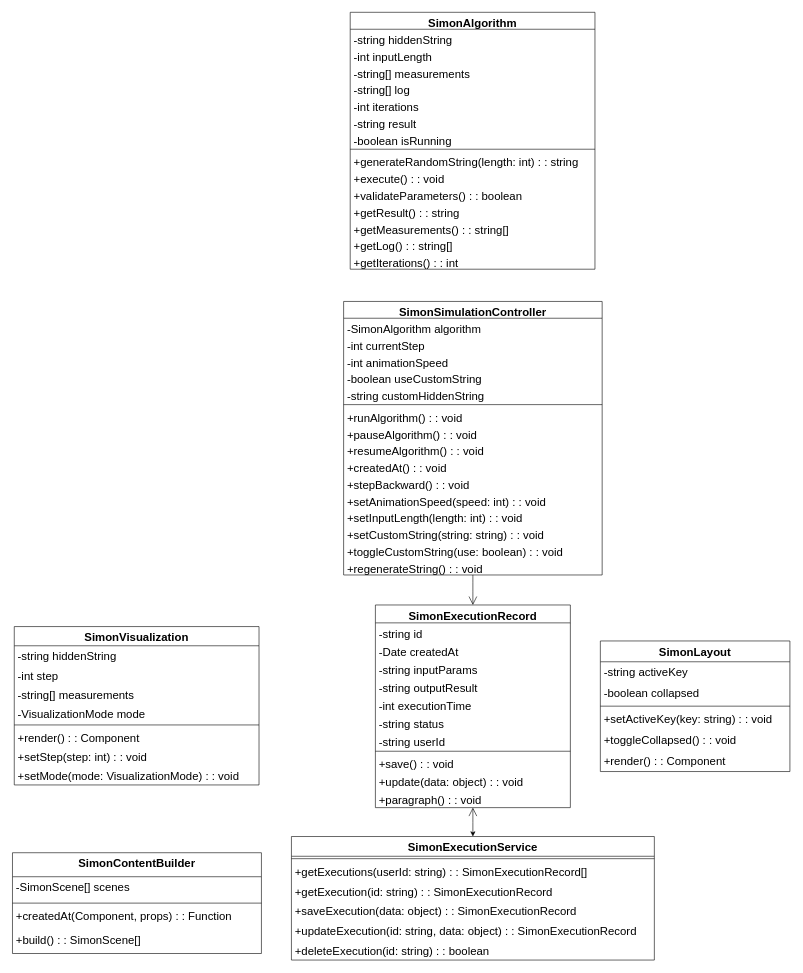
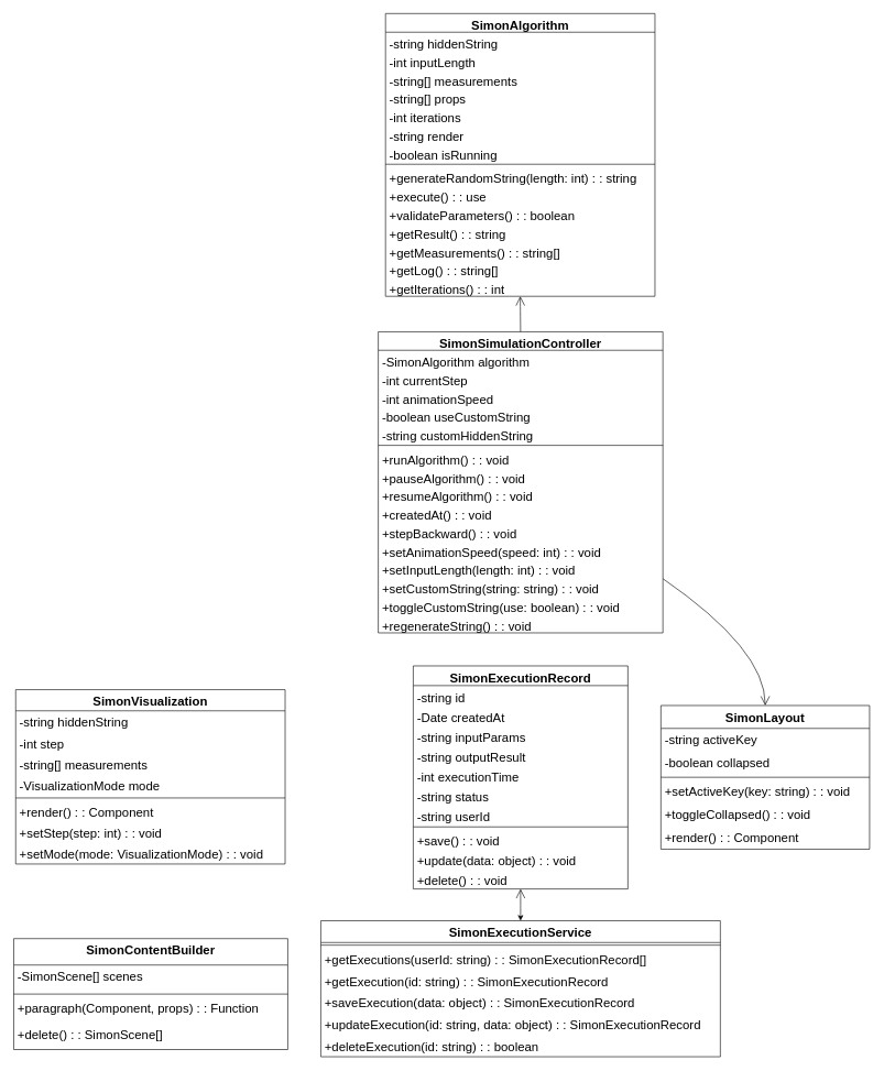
- <mxCell id="6" value="-string[] log" style="text;strokeColor=none;fillColor=none;align=left;verticalAlign=top;spacingLeft=4;spacingRight=4;overflow=hidden;rotatable=0;points=[[0,0.5],[1,0.5]];portConstraint=eastwest;fontSize=19;" vertex="1" parent="2"><mxGeometry y="112.267" width="408" height="28" as="geometry" /></mxCell>
+ <mxCell id="6" value="-string[] props" style="text;strokeColor=none;fillColor=none;align=left;verticalAlign=top;spacingLeft=4;spacingRight=4;overflow=hidden;rotatable=0;points=[[0,0.5],[1,0.5]];portConstraint=eastwest;fontSize=19;" vertex="1" parent="2"><mxGeometry y="112.267" width="408" height="28" as="geometry" /></mxCell>
- <mxCell id="8" value="-string result" style="text;strokeColor=none;fillColor=none;align=left;verticalAlign=top;spacingLeft=4;spacingRight=4;overflow=hidden;rotatable=0;points=[[0,0.5],[1,0.5]];portConstraint=eastwest;fontSize=19;" vertex="1" parent="2"><mxGeometry y="168.267" width="408" height="28" as="geometry" /></mxCell>
+ <mxCell id="8" value="-string render" style="text;strokeColor=none;fillColor=none;align=left;verticalAlign=top;spacingLeft=4;spacingRight=4;overflow=hidden;rotatable=0;points=[[0,0.5],[1,0.5]];portConstraint=eastwest;fontSize=19;" vertex="1" parent="2"><mxGeometry y="168.267" width="408" height="28" as="geometry" /></mxCell>
- <mxCell id="12" value="+execute() : : void" style="text;strokeColor=none;fillColor=none;align=left;verticalAlign=top;spacingLeft=4;spacingRight=4;overflow=hidden;rotatable=0;points=[[0,0.5],[1,0.5]];portConstraint=eastwest;fontSize=19;" vertex="1" parent="2"><mxGeometry y="260.267" width="408" height="28" as="geometry" /></mxCell>
+ <mxCell id="12" value="+execute() : : use" style="text;strokeColor=none;fillColor=none;align=left;verticalAlign=top;spacingLeft=4;spacingRight=4;overflow=hidden;rotatable=0;points=[[0,0.5],[1,0.5]];portConstraint=eastwest;fontSize=19;" vertex="1" parent="2"><mxGeometry y="260.267" width="408" height="28" as="geometry" /></mxCell>
+ <mxCell id="75" value="" style="curved=1;startArrow=open;startSize=12;endArrow=none;exitX=0.5;exitY=1;entryX=0.5;entryY=0;rounded=0;fontSize=19;" edge="1" parent="1" source="2" target="18"><mxGeometry relative="1" as="geometry"><Array as="points" /></mxGeometry></mxCell>
+ <mxCell id="78" value="" style="curved=1;startArrow=none;endArrow=open;endSize=12;exitX=1;exitY=0.82;entryX=0.5;entryY=0;rounded=0;fontSize=19;" edge="1" parent="1" source="18" target="68"><mxGeometry relative="1" as="geometry"><Array as="points"><mxPoint x="1158" y="983" /></Array></mxGeometry></mxCell>
- <mxCell id="76" value="" style="curved=1;startArrow=none;endArrow=open;endSize=12;exitX=0.5;exitY=1;entryX=0.5;entryY=0;rounded=0;fontSize=19;" edge="1" parent="1" source="18" target="49"><mxGeometry relative="1" as="geometry"><Array as="points" /></mxGeometry></mxCell>
- <mxCell id="60" value="+paragraph() : : void" style="text;strokeColor=none;fillColor=none;align=left;verticalAlign=top;spacingLeft=4;spacingRight=4;overflow=hidden;rotatable=0;points=[[0,0.5],[1,0.5]];portConstraint=eastwest;fontSize=19;" vertex="1" parent="49"><mxGeometry y="307.818" width="325" height="30" as="geometry" /></mxCell>
+ <mxCell id="60" value="+delete() : : void" style="text;strokeColor=none;fillColor=none;align=left;verticalAlign=top;spacingLeft=4;spacingRight=4;overflow=hidden;rotatable=0;points=[[0,0.5],[1,0.5]];portConstraint=eastwest;fontSize=19;" vertex="1" parent="49"><mxGeometry y="307.818" width="325" height="30" as="geometry" /></mxCell>
- <mxCell id="47" value="+createdAt(Component, props) : : Function" style="text;strokeColor=none;fillColor=none;align=left;verticalAlign=top;spacingLeft=4;spacingRight=4;overflow=hidden;rotatable=0;points=[[0,0.5],[1,0.5]];portConstraint=eastwest;fontSize=19;" vertex="1" parent="44"><mxGeometry y="88" width="415" height="40" as="geometry" /></mxCell>
+ <mxCell id="47" value="+paragraph(Component, props) : : Function" style="text;strokeColor=none;fillColor=none;align=left;verticalAlign=top;spacingLeft=4;spacingRight=4;overflow=hidden;rotatable=0;points=[[0,0.5],[1,0.5]];portConstraint=eastwest;fontSize=19;" vertex="1" parent="44"><mxGeometry y="88" width="415" height="40" as="geometry" /></mxCell>
- <mxCell id="48" value="+build() : : SimonScene[]" style="text;strokeColor=none;fillColor=none;align=left;verticalAlign=top;spacingLeft=4;spacingRight=4;overflow=hidden;rotatable=0;points=[[0,0.5],[1,0.5]];portConstraint=eastwest;fontSize=19;" vertex="1" parent="44"><mxGeometry y="128" width="415" height="40" as="geometry" /></mxCell>
+ <mxCell id="48" value="+delete() : : SimonScene[]" style="text;strokeColor=none;fillColor=none;align=left;verticalAlign=top;spacingLeft=4;spacingRight=4;overflow=hidden;rotatable=0;points=[[0,0.5],[1,0.5]];portConstraint=eastwest;fontSize=19;" vertex="1" parent="44"><mxGeometry y="128" width="415" height="40" as="geometry" /></mxCell>
